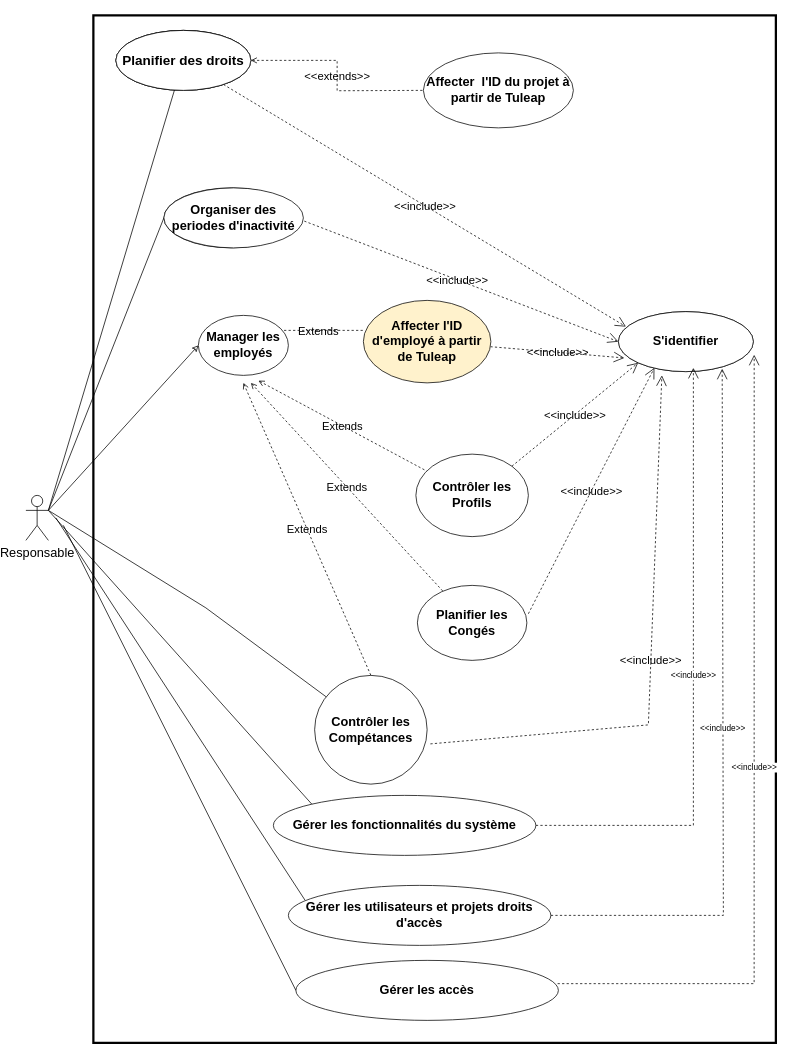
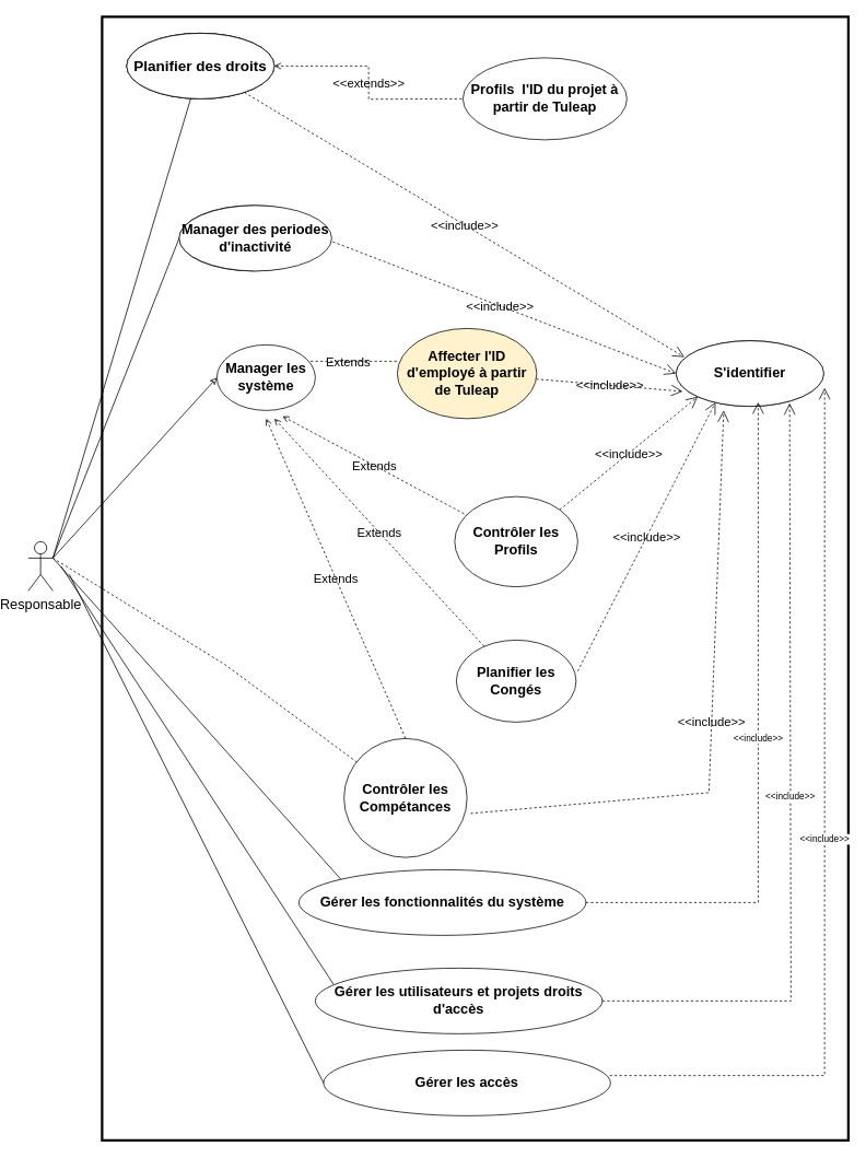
- <mxCell id="25" value="&lt;font style=&quot;font-size: 17px&quot;&gt;Affecter&amp;nbsp; l'ID du projet à partir de Tuleap&lt;/font&gt;" style="ellipse;whiteSpace=wrap;html=1;fontStyle=1;" vertex="1" parent="1"><mxGeometry x="550" y="70" width="200" height="100" as="geometry" /></mxCell>
+ <mxCell id="25" value="&lt;font style=&quot;font-size: 17px&quot;&gt;Profils&amp;nbsp; l'ID du projet à partir de Tuleap&lt;/font&gt;" style="ellipse;whiteSpace=wrap;html=1;fontStyle=1;" vertex="1" parent="1"><mxGeometry x="550" y="70" width="200" height="100" as="geometry" /></mxCell>
- <mxCell id="24" value="&lt;font style=&quot;font-size: 17px&quot;&gt;Organiser&amp;nbsp;des periodes d'inactivité&lt;/font&gt;" style="ellipse;whiteSpace=wrap;html=1;fontStyle=1;" vertex="1" parent="1"><mxGeometry x="204" y="250" width="186" height="80" as="geometry" /></mxCell>
+ <mxCell id="24" value="&lt;font style=&quot;font-size: 17px&quot;&gt;Manager&amp;nbsp;des periodes d'inactivité&lt;/font&gt;" style="ellipse;whiteSpace=wrap;html=1;fontStyle=1;" vertex="1" parent="1"><mxGeometry x="204" y="250" width="186" height="80" as="geometry" /></mxCell>
- <mxCell id="27" value="&lt;font style=&quot;font-size: 17px&quot;&gt;Manager les employés&lt;/font&gt;" style="ellipse;whiteSpace=wrap;html=1;fontStyle=1;" vertex="1" parent="1"><mxGeometry x="250" y="420" width="120" height="80" as="geometry" /></mxCell>
+ <mxCell id="27" value="&lt;font style=&quot;font-size: 17px&quot;&gt;Manager les système&lt;/font&gt;" style="ellipse;whiteSpace=wrap;html=1;fontStyle=1;" vertex="1" parent="1"><mxGeometry x="250" y="420" width="120" height="80" as="geometry" /></mxCell>
- <mxCell id="35" style="edgeStyle=none;rounded=0;orthogonalLoop=1;jettySize=auto;html=1;endArrow=none;endFill=0;exitX=1;exitY=0.333;exitDx=0;exitDy=0;exitPerimeter=0;" edge="1" parent="1" source="4" target="28"><mxGeometry relative="1" as="geometry"><mxPoint x="60" y="690" as="sourcePoint" /><mxPoint x="260" y="470" as="targetPoint" /><Array as="points"><mxPoint x="260" y="810" /></Array></mxGeometry></mxCell>
+ <mxCell id="35" style="edgeStyle=none;rounded=0;orthogonalLoop=1;jettySize=auto;html=1;endArrow=none;endFill=0;exitX=1;exitY=0.333;exitDx=0;exitDy=0;exitPerimeter=0;dashed=1;" edge="1" parent="1" source="4" target="28"><mxGeometry relative="1" as="geometry"><mxPoint x="60" y="690" as="sourcePoint" /><mxPoint x="260" y="470" as="targetPoint" /><Array as="points"><mxPoint x="260" y="810" /></Array></mxGeometry></mxCell>
